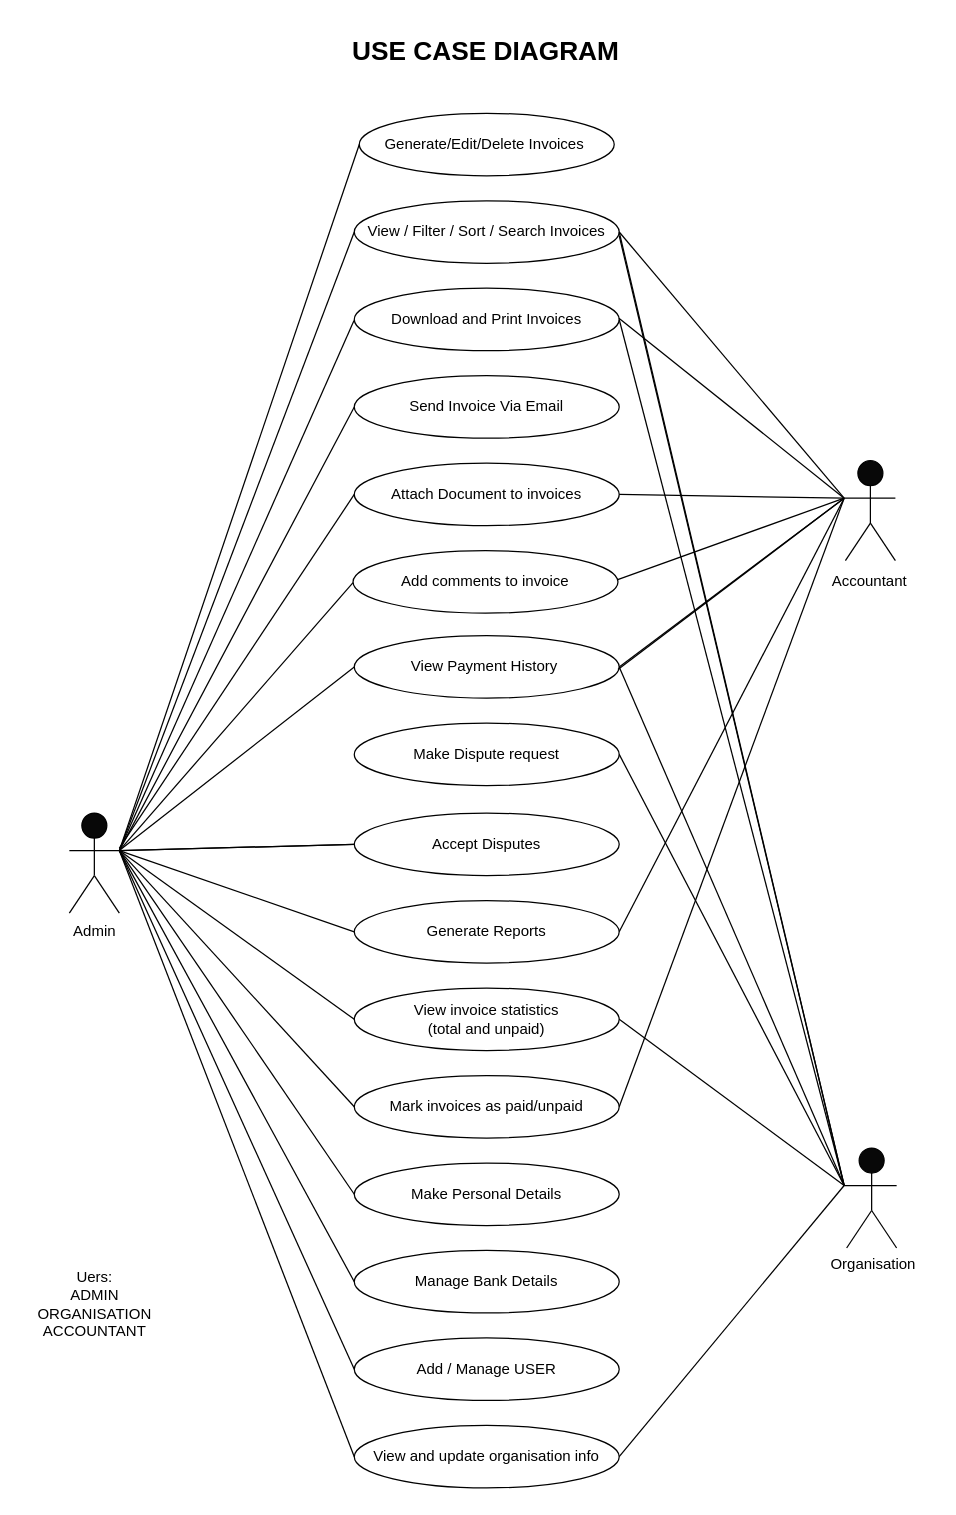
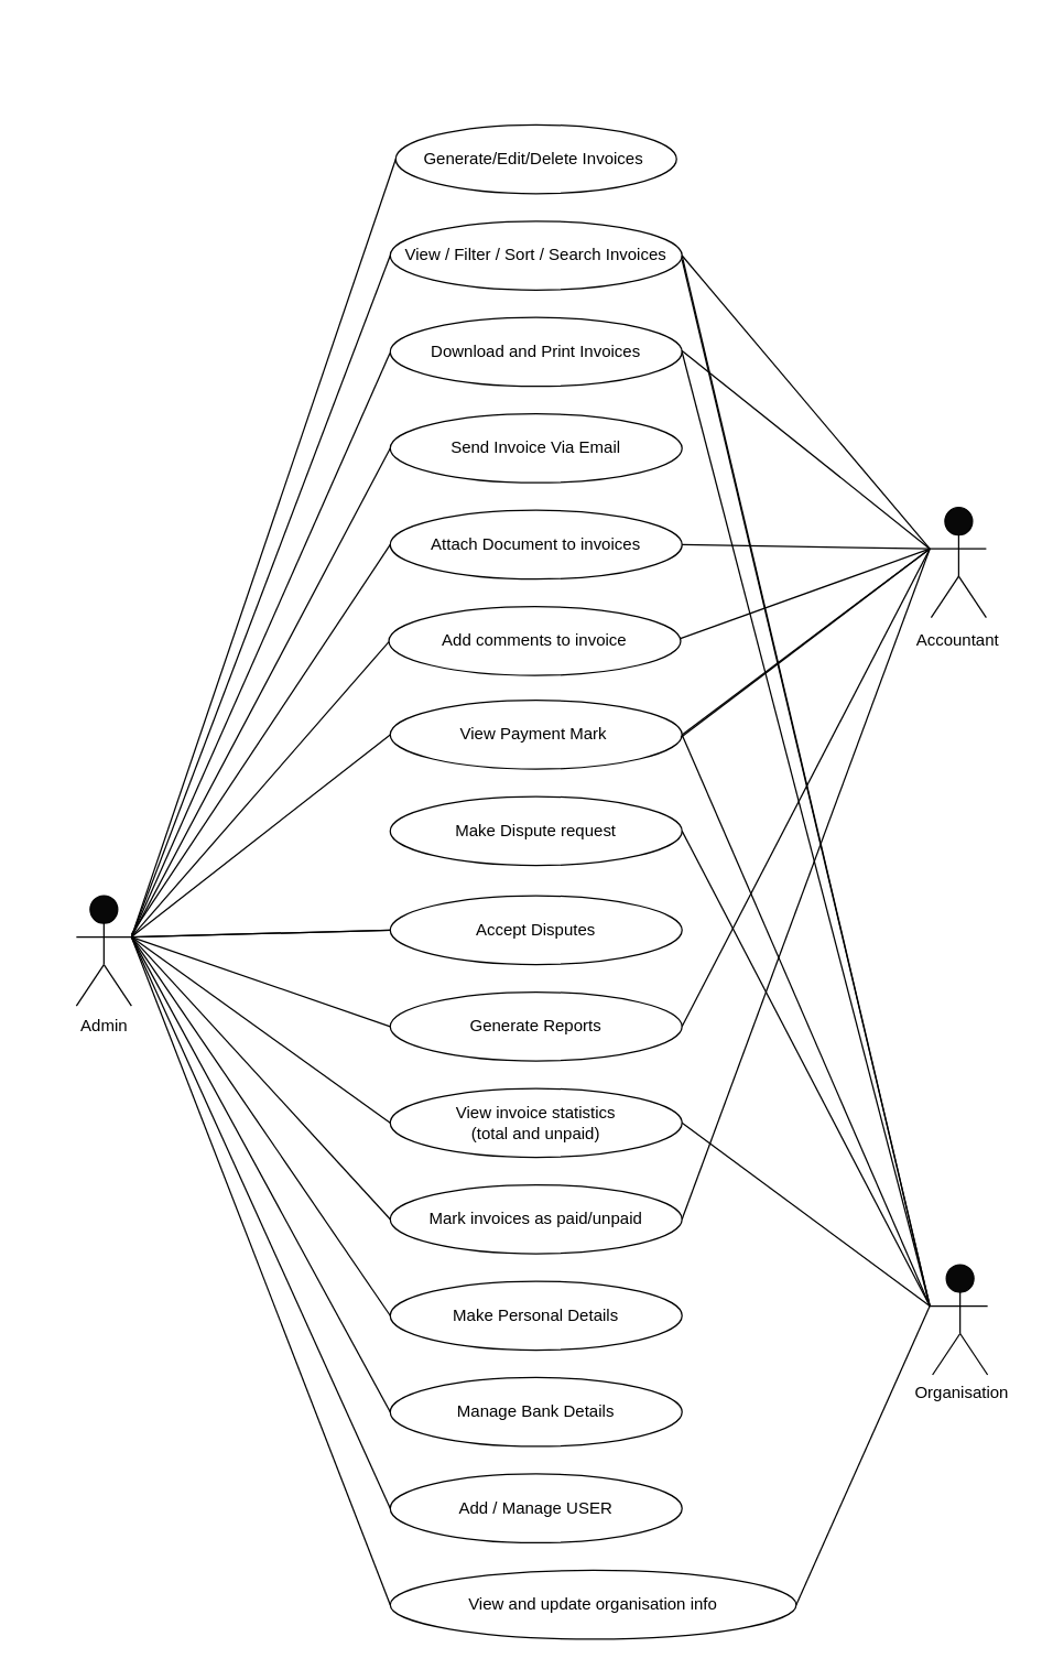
- <mxCell id="19" value="&lt;font style=&quot;font-size: 21px;&quot;&gt;&lt;b&gt;USE CASE DIAGRAM&lt;/b&gt;&lt;/font&gt;" style="text;html=1;align=center;verticalAlign=middle;resizable=0;points=[];autosize=1;strokeColor=none;fillColor=none;" vertex="1" parent="1"><mxGeometry x="268" y="20" width="240" height="40" as="geometry" /></mxCell>
- <mxCell id="16" value="&lt;div style=&quot;text-wrap-mode: nowrap;&quot;&gt;&lt;div&gt;&lt;span style=&quot;background-color: initial;&quot;&gt;View Payment History&amp;nbsp;&lt;/span&gt;&lt;/div&gt;&lt;/div&gt;" style="ellipse;whiteSpace=wrap;html=1;" vertex="1" parent="1"><mxGeometry x="283" y="508" width="212" height="50" as="geometry" /></mxCell>
+ <mxCell id="16" value="&lt;div style=&quot;text-wrap-mode: nowrap;&quot;&gt;&lt;div&gt;&lt;span style=&quot;background-color: initial;&quot;&gt;View Payment Mark&amp;nbsp;&lt;/span&gt;&lt;/div&gt;&lt;/div&gt;" style="ellipse;whiteSpace=wrap;html=1;" vertex="1" parent="1"><mxGeometry x="283" y="508" width="212" height="50" as="geometry" /></mxCell>
- <mxCell id="69" value="Uers:&lt;div&gt;ADMIN&lt;/div&gt;&lt;div&gt;ORGANISATION&lt;br&gt;ACCOUNTANT&lt;/div&gt;" style="text;html=1;align=center;verticalAlign=middle;resizable=0;points=[];autosize=1;strokeColor=none;fillColor=none;" vertex="1" parent="1"><mxGeometry x="20" y="1008" width="110" height="70" as="geometry" /></mxCell>
- <mxCell id="6" value="&lt;div style=&quot;text-wrap-mode: nowrap;&quot;&gt;&lt;div&gt;&lt;span style=&quot;background-color: initial;&quot;&gt;View and update organisation info&lt;/span&gt;&lt;/div&gt;&lt;/div&gt;" style="ellipse;whiteSpace=wrap;html=1;" vertex="1" parent="1"><mxGeometry x="283" y="1140" width="212" height="50" as="geometry" /></mxCell>
+ <mxCell id="6" value="&lt;div style=&quot;text-wrap-mode: nowrap;&quot;&gt;&lt;div&gt;&lt;span style=&quot;background-color: initial;&quot;&gt;View and update organisation info&lt;/span&gt;&lt;/div&gt;&lt;/div&gt;" style="ellipse;whiteSpace=wrap;html=1;" vertex="1" parent="1"><mxGeometry x="283" y="1140" width="295" height="50" as="geometry" /></mxCell>
